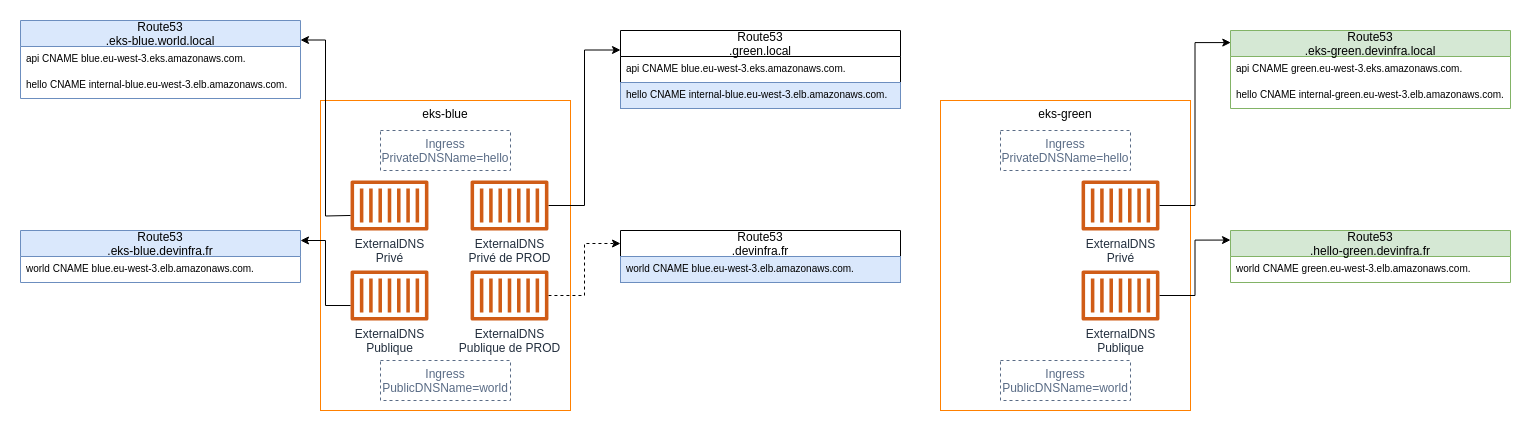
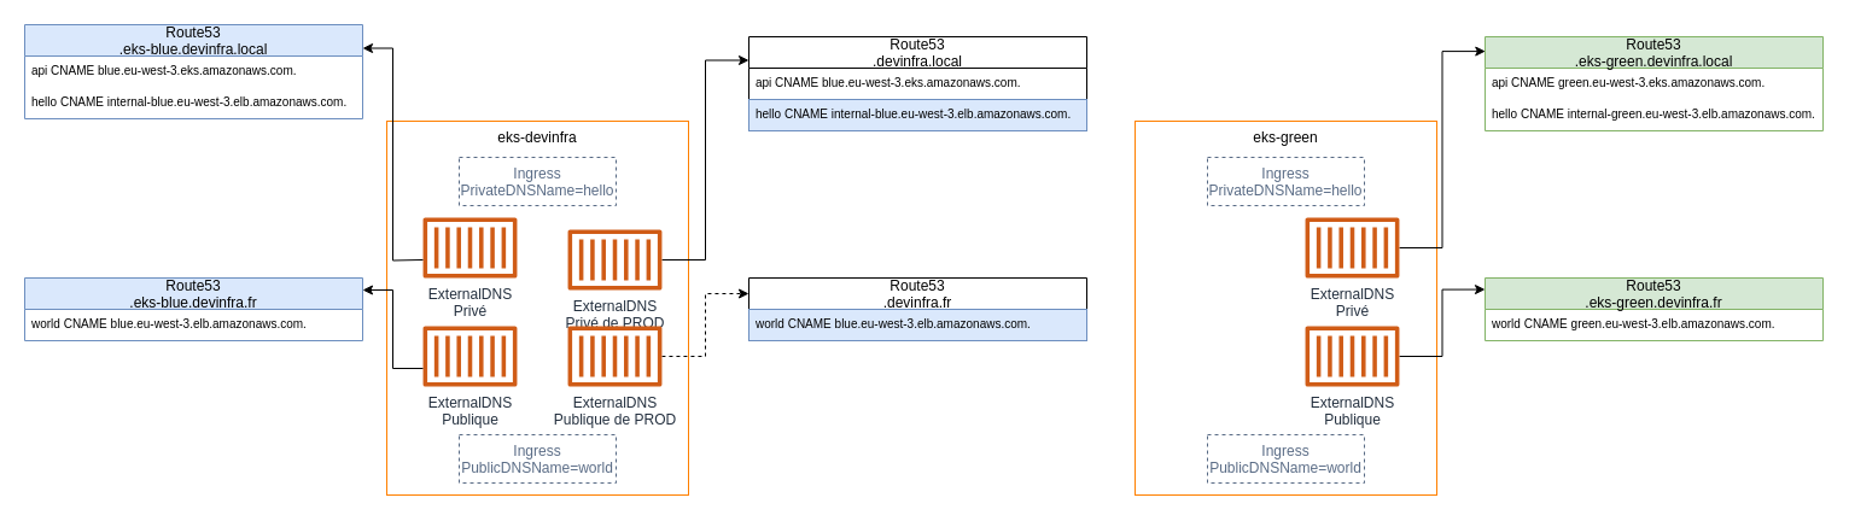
- <mxCell id="14" value="Route53&#10;.eks-blue.world.local" style="swimlane;fontStyle=0;childLayout=stackLayout;horizontal=1;startSize=26;fillColor=#dae8fc;horizontalStack=0;resizeParent=1;resizeParentMax=0;resizeLast=0;collapsible=1;marginBottom=0;strokeColor=#6c8ebf;" parent="1" vertex="1"><mxGeometry x="20" y="20" width="280" height="78" as="geometry" /></mxCell>
+ <mxCell id="14" value="Route53&#10;.eks-blue.devinfra.local" style="swimlane;fontStyle=0;childLayout=stackLayout;horizontal=1;startSize=26;fillColor=#dae8fc;horizontalStack=0;resizeParent=1;resizeParentMax=0;resizeLast=0;collapsible=1;marginBottom=0;strokeColor=#6c8ebf;" parent="1" vertex="1"><mxGeometry x="20" y="20" width="280" height="78" as="geometry" /></mxCell>
- <mxCell id="26" value="Route53&#10;.green.local" style="swimlane;fontStyle=0;childLayout=stackLayout;horizontal=1;startSize=26;fillColor=none;horizontalStack=0;resizeParent=1;resizeParentMax=0;resizeLast=0;collapsible=1;marginBottom=0;" parent="1" vertex="1"><mxGeometry x="620" y="30" width="280" height="78" as="geometry" /></mxCell>
+ <mxCell id="26" value="Route53&#10;.devinfra.local" style="swimlane;fontStyle=0;childLayout=stackLayout;horizontal=1;startSize=26;fillColor=none;horizontalStack=0;resizeParent=1;resizeParentMax=0;resizeLast=0;collapsible=1;marginBottom=0;" parent="1" vertex="1"><mxGeometry x="620" y="30" width="280" height="78" as="geometry" /></mxCell>
- <mxCell id="2" value="eks-blue" style="verticalAlign=top;fontStyle=0;strokeColor=#FF8000;" parent="1" vertex="1"><mxGeometry x="320" y="100" width="250" height="310" as="geometry" /></mxCell>
+ <mxCell id="2" value="eks-devinfra" style="verticalAlign=top;fontStyle=0;strokeColor=#FF8000;" parent="1" vertex="1"><mxGeometry x="320" y="100" width="250" height="310" as="geometry" /></mxCell>
- <mxCell id="32" value="ExternalDNS&lt;br&gt;Privé de PROD" style="outlineConnect=0;fontColor=#232F3E;gradientColor=none;fillColor=#D05C17;strokeColor=none;dashed=0;verticalLabelPosition=bottom;verticalAlign=top;align=center;html=1;fontSize=12;fontStyle=0;aspect=fixed;pointerEvents=1;shape=mxgraph.aws4.container_1;" parent="1" vertex="1"><mxGeometry x="470" y="180" width="78" height="50" as="geometry" /></mxCell>
+ <mxCell id="32" value="ExternalDNS&lt;br&gt;Privé de PROD" style="outlineConnect=0;fontColor=#232F3E;gradientColor=none;fillColor=#D05C17;strokeColor=none;dashed=0;verticalLabelPosition=bottom;verticalAlign=top;align=center;html=1;fontSize=12;fontStyle=0;aspect=fixed;pointerEvents=1;shape=mxgraph.aws4.container_1;" parent="1" vertex="1"><mxGeometry x="470" y="190" width="78" height="50" as="geometry" /></mxCell>
- <mxCell id="24" value="Route53&#10;.hello-green.devinfra.fr" style="swimlane;fontStyle=0;childLayout=stackLayout;horizontal=1;startSize=26;fillColor=#d5e8d4;horizontalStack=0;resizeParent=1;resizeParentMax=0;resizeLast=0;collapsible=1;marginBottom=0;strokeColor=#82b366;" parent="1" vertex="1"><mxGeometry x="1230" y="230" width="280" height="52" as="geometry" /></mxCell>
+ <mxCell id="24" value="Route53&#10;.eks-green.devinfra.fr" style="swimlane;fontStyle=0;childLayout=stackLayout;horizontal=1;startSize=26;fillColor=#d5e8d4;horizontalStack=0;resizeParent=1;resizeParentMax=0;resizeLast=0;collapsible=1;marginBottom=0;strokeColor=#82b366;" parent="1" vertex="1"><mxGeometry x="1230" y="230" width="280" height="52" as="geometry" /></mxCell>
